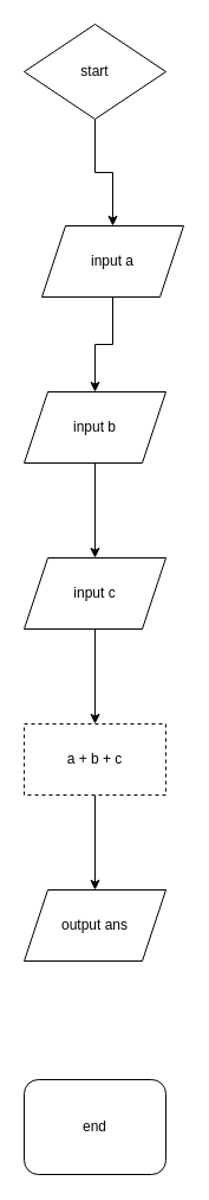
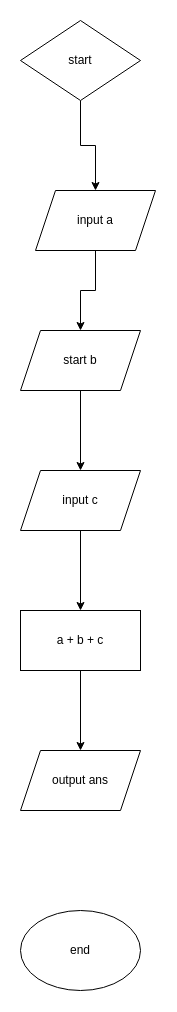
- <mxCell id="7" value="input b" style="shape=parallelogram;perimeter=parallelogramPerimeter;whiteSpace=wrap;html=1;fixedSize=1;" vertex="1" parent="1"><mxGeometry x="20" y="330" width="120" height="60" as="geometry" /></mxCell>
+ <mxCell id="7" value="start b" style="shape=parallelogram;perimeter=parallelogramPerimeter;whiteSpace=wrap;html=1;fixedSize=1;" vertex="1" parent="1"><mxGeometry x="20" y="330" width="120" height="60" as="geometry" /></mxCell>
- <mxCell id="11" value="a + b + c" style="whiteSpace=wrap;html=1;dashed=1;" vertex="1" parent="1"><mxGeometry x="20" y="610" width="120" height="60" as="geometry" /></mxCell>
+ <mxCell id="11" value="a + b + c" style="whiteSpace=wrap;html=1;" vertex="1" parent="1"><mxGeometry x="20" y="610" width="120" height="60" as="geometry" /></mxCell>
- <mxCell id="13" value="end" style="whiteSpace=wrap;html=1;rounded=1;" vertex="1" parent="1"><mxGeometry x="20" y="910" width="120" height="80" as="geometry" /></mxCell>
+ <mxCell id="13" value="end" style="ellipse;whiteSpace=wrap;html=1;" vertex="1" parent="1"><mxGeometry x="20" y="910" width="120" height="80" as="geometry" /></mxCell>
